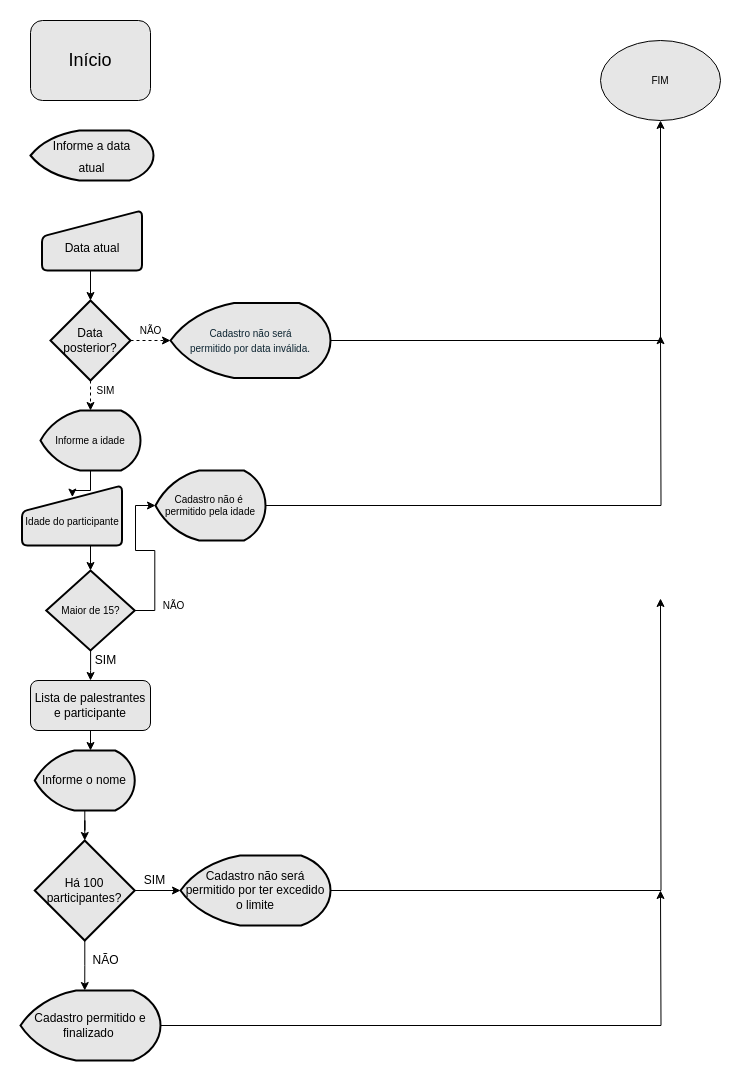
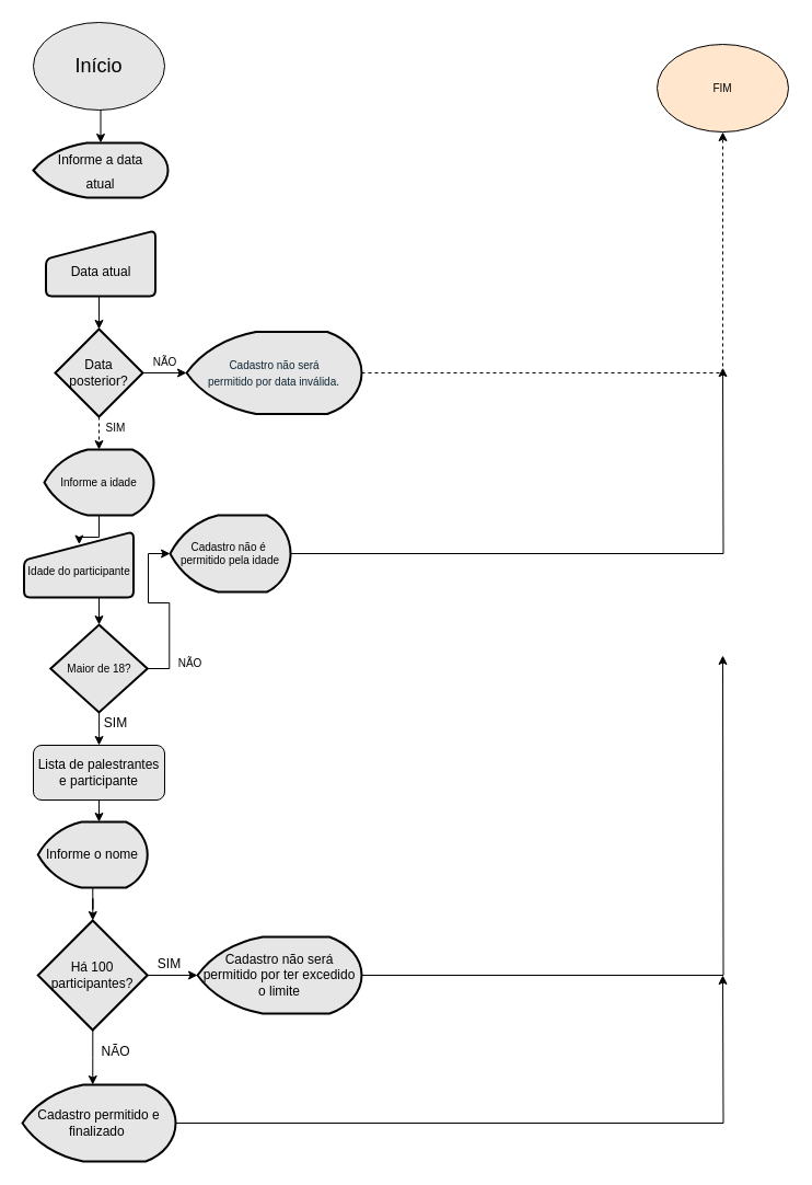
- <mxCell id="3" value="&lt;font style=&quot;font-size: 18px;&quot;&gt;Início&lt;/font&gt;" style="whiteSpace=wrap;html=1;fillColor=#E6E6E6;rounded=1;" vertex="1" parent="1"><mxGeometry x="30" y="20" width="120" height="80" as="geometry" /></mxCell>
+ <mxCell id="3" value="&lt;font style=&quot;font-size: 18px;&quot;&gt;Início&lt;/font&gt;" style="ellipse;whiteSpace=wrap;html=1;fillColor=#E6E6E6;" vertex="1" parent="1"><mxGeometry x="30" y="20" width="120" height="80" as="geometry" /></mxCell>
- <mxCell id="13" value="FIM" style="ellipse;whiteSpace=wrap;html=1;fontFamily=Helvetica;fontSize=10;fillColor=#E6E6E6;" vertex="1" parent="1"><mxGeometry x="600" y="40" width="120" height="80" as="geometry" /></mxCell>
+ <mxCell id="13" value="FIM" style="ellipse;whiteSpace=wrap;html=1;fontFamily=Helvetica;fontSize=10;fillColor=#ffe6cc;" vertex="1" parent="1"><mxGeometry x="600" y="40" width="120" height="80" as="geometry" /></mxCell>
+ <mxCell id="2" style="edgeStyle=orthogonalEdgeStyle;rounded=0;orthogonalLoop=1;jettySize=auto;html=1;exitX=0.5;exitY=1;exitDx=0;exitDy=0;entryX=0.5;entryY=0;entryDx=0;entryDy=0;entryPerimeter=0;fontSize=12;" edge="1" parent="1" source="3" target="4"><mxGeometry relative="1" as="geometry" /></mxCell>
- <mxCell id="7" style="edgeStyle=orthogonalEdgeStyle;rounded=0;orthogonalLoop=1;jettySize=auto;html=1;exitX=1;exitY=0.5;exitDx=0;exitDy=0;exitPerimeter=0;entryX=0;entryY=0.5;entryDx=0;entryDy=0;entryPerimeter=0;fontFamily=Helvetica;fontSize=10;dashed=1;" edge="1" parent="1" source="9" target="11"><mxGeometry relative="1" as="geometry" /></mxCell>
+ <mxCell id="7" style="edgeStyle=orthogonalEdgeStyle;rounded=0;orthogonalLoop=1;jettySize=auto;html=1;exitX=1;exitY=0.5;exitDx=0;exitDy=0;exitPerimeter=0;entryX=0;entryY=0.5;entryDx=0;entryDy=0;entryPerimeter=0;fontFamily=Helvetica;fontSize=10;" edge="1" parent="1" source="9" target="11"><mxGeometry relative="1" as="geometry" /></mxCell>
- <mxCell id="10" style="edgeStyle=orthogonalEdgeStyle;rounded=0;orthogonalLoop=1;jettySize=auto;html=1;exitX=1;exitY=0.5;exitDx=0;exitDy=0;exitPerimeter=0;entryX=0.5;entryY=1;entryDx=0;entryDy=0;fontFamily=Helvetica;fontSize=10;" edge="1" parent="1" source="11" target="13"><mxGeometry relative="1" as="geometry" /></mxCell>
+ <mxCell id="10" style="edgeStyle=orthogonalEdgeStyle;rounded=0;orthogonalLoop=1;jettySize=auto;html=1;exitX=1;exitY=0.5;exitDx=0;exitDy=0;exitPerimeter=0;entryX=0.5;entryY=1;entryDx=0;entryDy=0;fontFamily=Helvetica;fontSize=10;dashed=1;" edge="1" parent="1" source="11" target="13"><mxGeometry relative="1" as="geometry" /></mxCell>
- <mxCell id="20" value="Maior de 15?" style="strokeWidth=2;html=1;shape=mxgraph.flowchart.decision;whiteSpace=wrap;fontFamily=Helvetica;fontSize=10;fillColor=#E6E6E6;" vertex="1" parent="1"><mxGeometry x="45.75" y="570" width="88.5" height="80" as="geometry" /></mxCell>
+ <mxCell id="20" value="Maior de 18?" style="strokeWidth=2;html=1;shape=mxgraph.flowchart.decision;whiteSpace=wrap;fontFamily=Helvetica;fontSize=10;fillColor=#E6E6E6;" vertex="1" parent="1"><mxGeometry x="45.75" y="570" width="88.5" height="80" as="geometry" /></mxCell>
